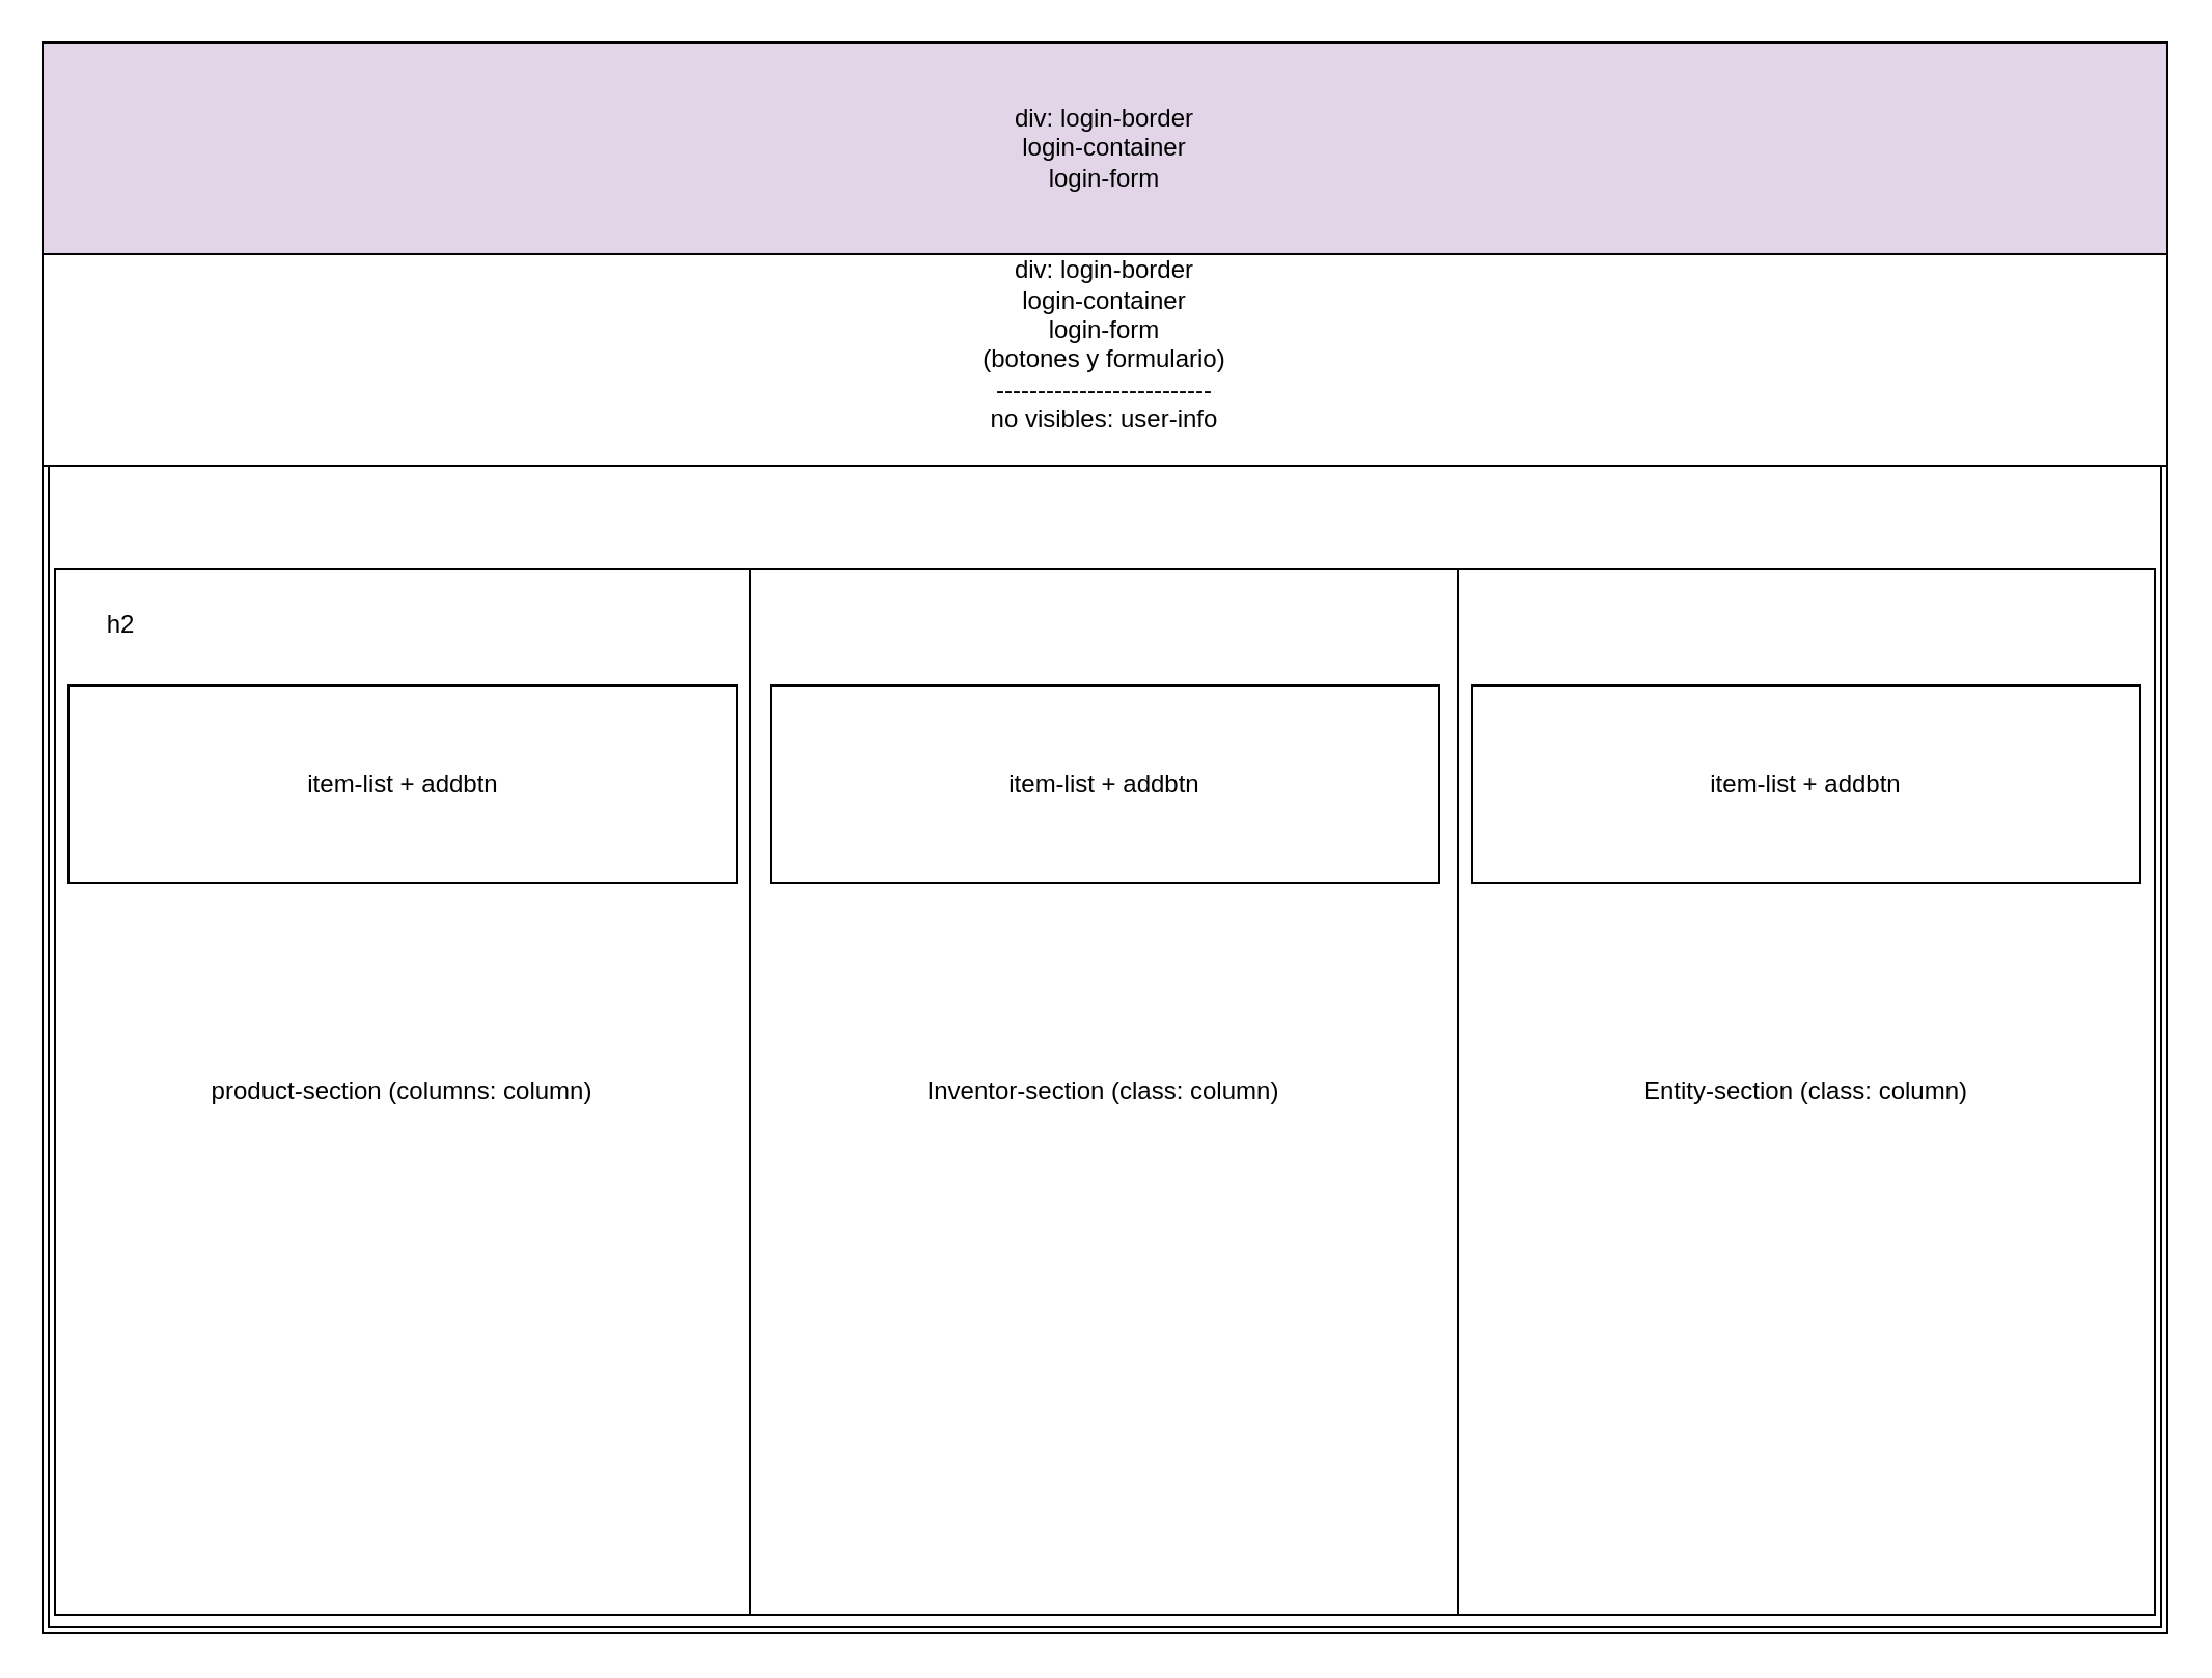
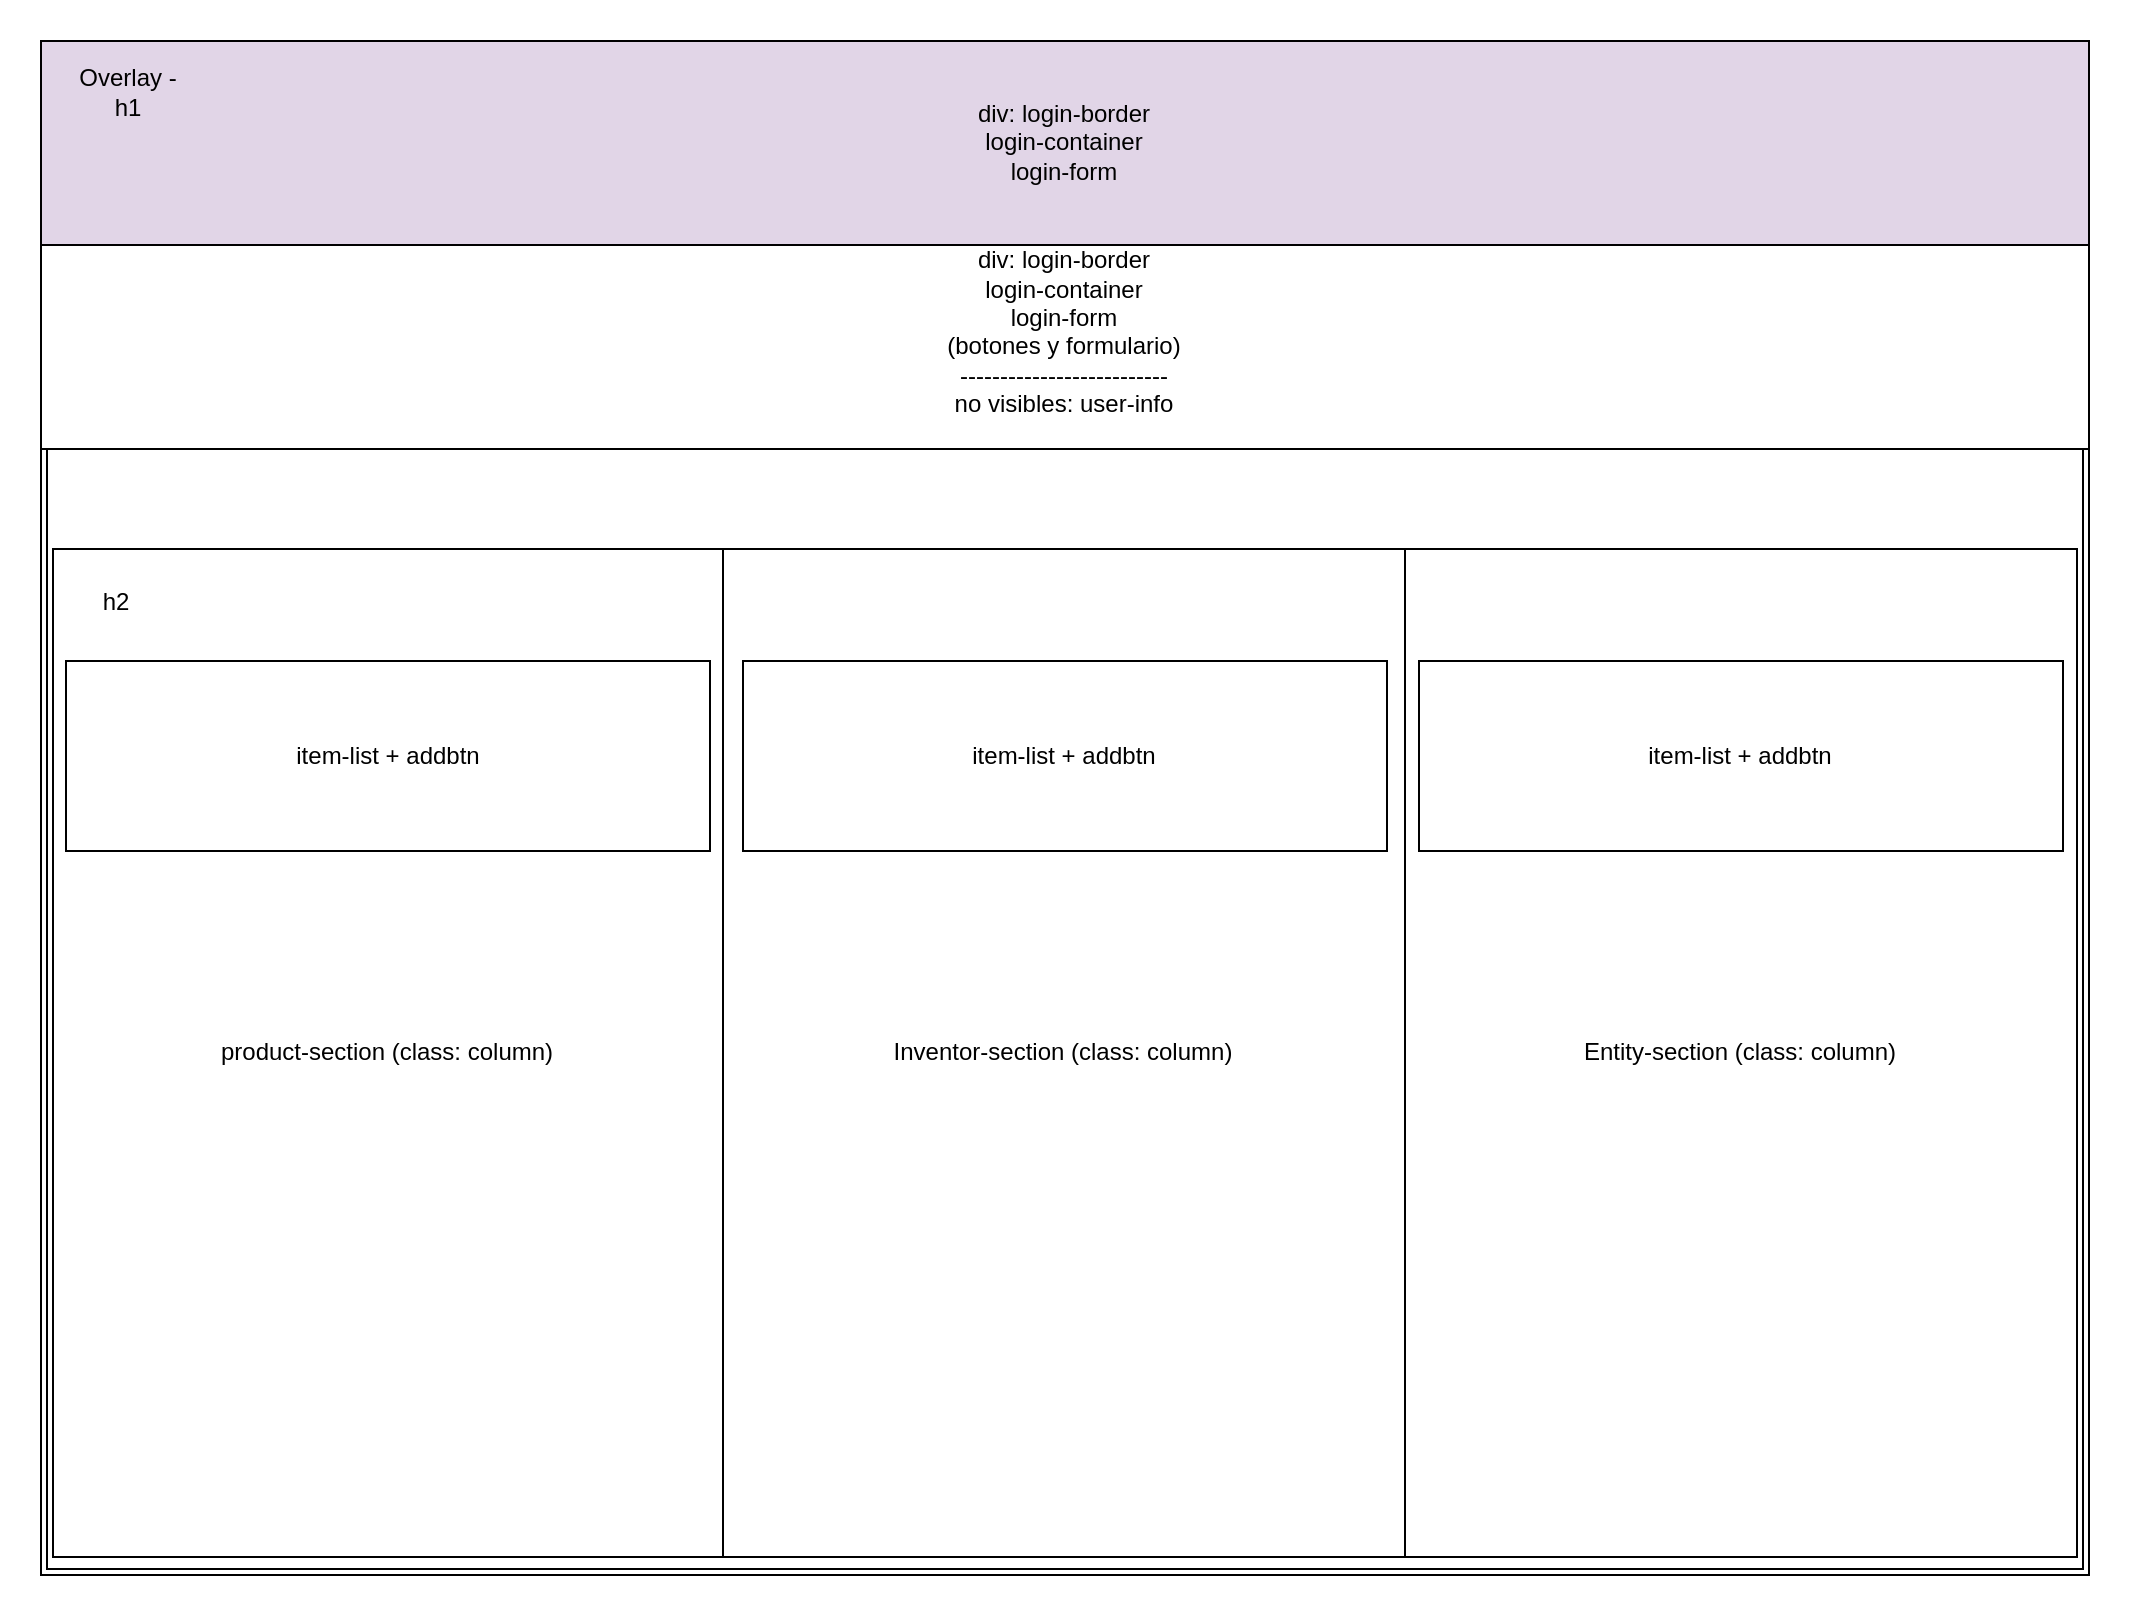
+ <mxCell id="4" value="Overlay - h1" style="text;html=1;align=center;verticalAlign=middle;whiteSpace=wrap;rounded=0;" vertex="1" parent="1"><mxGeometry x="34" y="31" width="60" height="30" as="geometry" /></mxCell>
- <mxCell id="7" value="product-section (columns: column)" style="rounded=0;whiteSpace=wrap;html=1;" vertex="1" parent="1"><mxGeometry x="26" y="274" width="335" height="504" as="geometry" /></mxCell>
+ <mxCell id="7" value="product-section (class: column)" style="rounded=0;whiteSpace=wrap;html=1;" vertex="1" parent="1"><mxGeometry x="26" y="274" width="335" height="504" as="geometry" /></mxCell>
